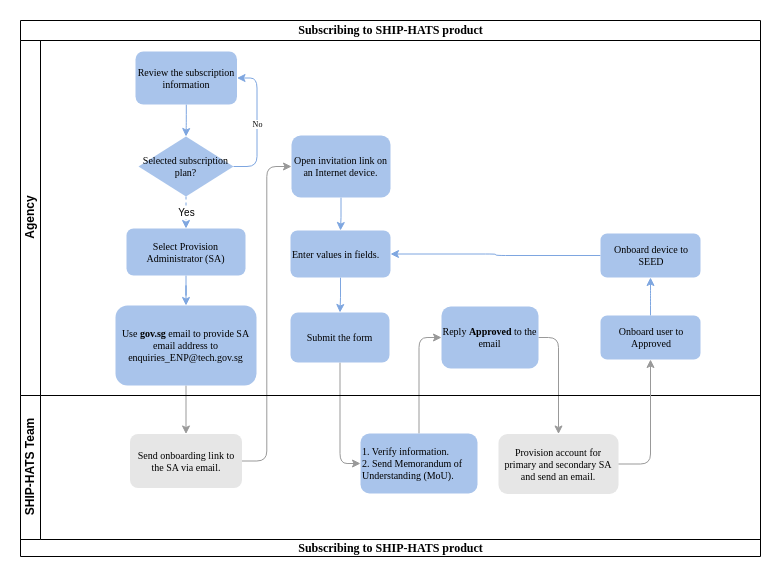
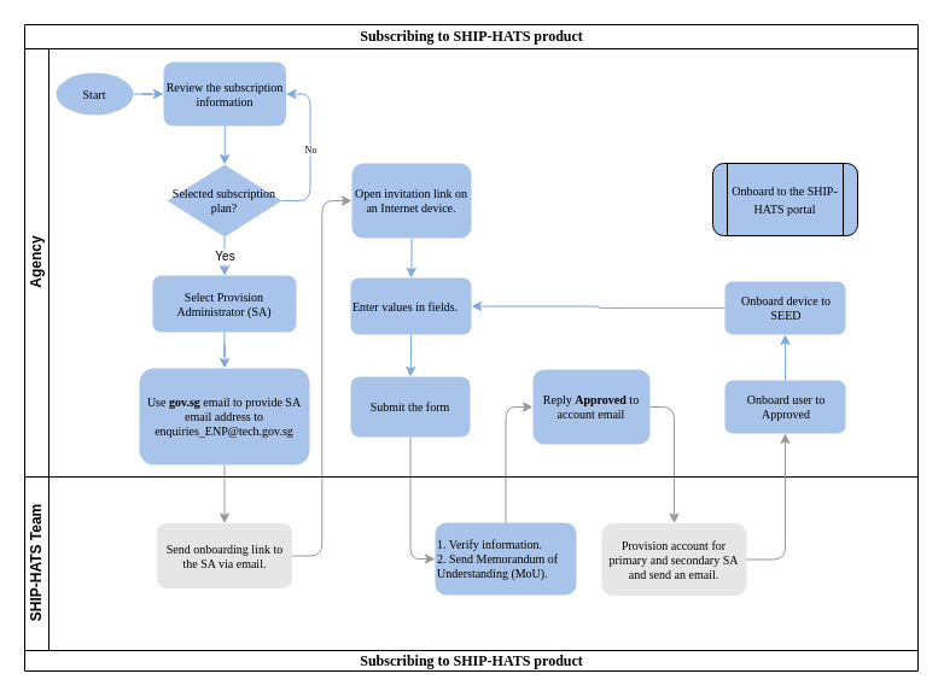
+ <mxCell id="29" value="&lt;font face=&quot;Verdana&quot;&gt;Start&lt;/font&gt;" style="ellipse;whiteSpace=wrap;html=1;labelBackgroundColor=none;fontSize=10;fontColor=#000000;strokeColor=none;fillColor=#A9C4EB;" parent="8" vertex="1"><mxGeometry x="26" y="20" width="64" height="35" as="geometry" /></mxCell>
+ <mxCell id="28" value="" style="edgeStyle=orthogonalEdgeStyle;rounded=1;orthogonalLoop=1;jettySize=auto;html=1;fontFamily=Verdana;fontSize=10;fontColor=#000000;strokeColor=#7EA6E0;fillColor=#999999;" parent="8" source="29" target="10" edge="1"><mxGeometry relative="1" as="geometry" /></mxCell>
+ <mxCell id="30" value="&lt;font style=&quot;font-size: 10px;&quot; face=&quot;Verdana&quot;&gt;Onboard to the SHIP-HATS portal&lt;/font&gt;" style="shape=process;whiteSpace=wrap;html=1;backgroundOutline=1;fillColor=#A9C4EB;rounded=1;" parent="8" vertex="1"><mxGeometry x="570" y="95" width="120" height="60" as="geometry" /></mxCell>
- <mxCell id="13" value="Yes" style="edgeStyle=orthogonalEdgeStyle;rounded=0;orthogonalLoop=1;jettySize=auto;html=1;fontSize=10;strokeColor=#7EA6E0;fillColor=#7EA6E0;dashed=1;" parent="8" source="14" target="16" edge="1"><mxGeometry relative="1" as="geometry" /></mxCell>
+ <mxCell id="13" value="Yes" style="edgeStyle=orthogonalEdgeStyle;rounded=0;orthogonalLoop=1;jettySize=auto;html=1;fontSize=10;strokeColor=#7EA6E0;fillColor=#7EA6E0;" parent="8" source="14" target="16" edge="1"><mxGeometry relative="1" as="geometry" /></mxCell>
- <mxCell id="19" value="&lt;font style=&quot;font-size: 10px;&quot;&gt;Reply &lt;b&gt;Approved&lt;/b&gt; to the email&lt;/font&gt;" style="rounded=1;whiteSpace=wrap;html=1;fontFamily=Verdana;fontSize=8;fillColor=#A9C4EB;strokeColor=none;" parent="8" vertex="1"><mxGeometry x="421" y="266" width="97" height="62" as="geometry" /></mxCell>
+ <mxCell id="19" value="&lt;font style=&quot;font-size: 10px;&quot;&gt;Reply &lt;b&gt;Approved&lt;/b&gt; to account email&lt;/font&gt;" style="rounded=1;whiteSpace=wrap;html=1;fontFamily=Verdana;fontSize=8;fillColor=#A9C4EB;strokeColor=none;" parent="8" vertex="1"><mxGeometry x="421" y="266" width="97" height="62" as="geometry" /></mxCell>
